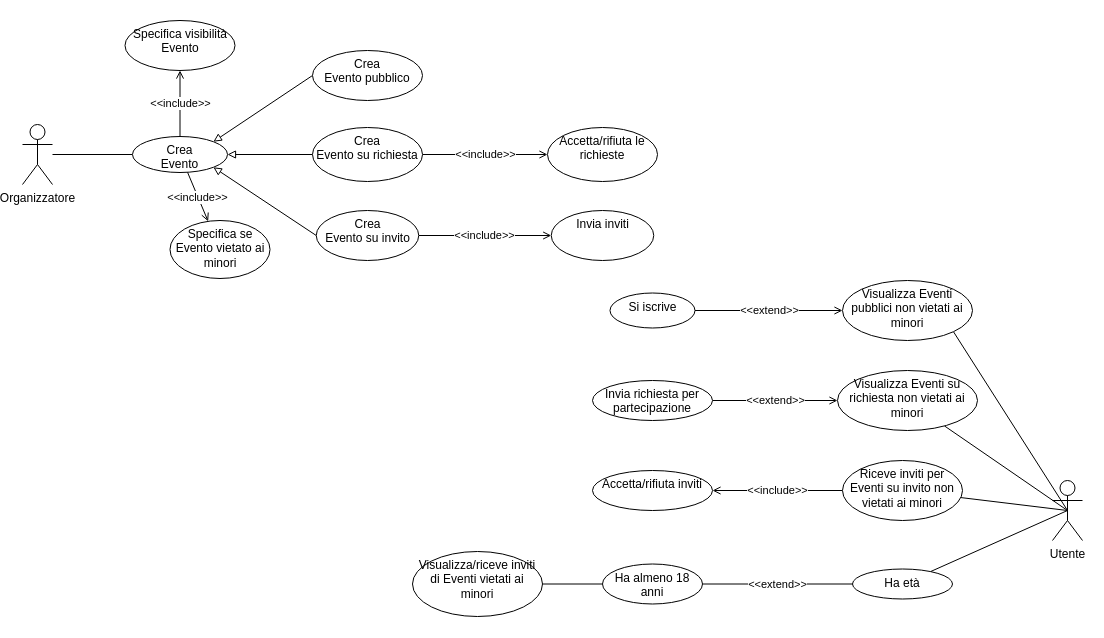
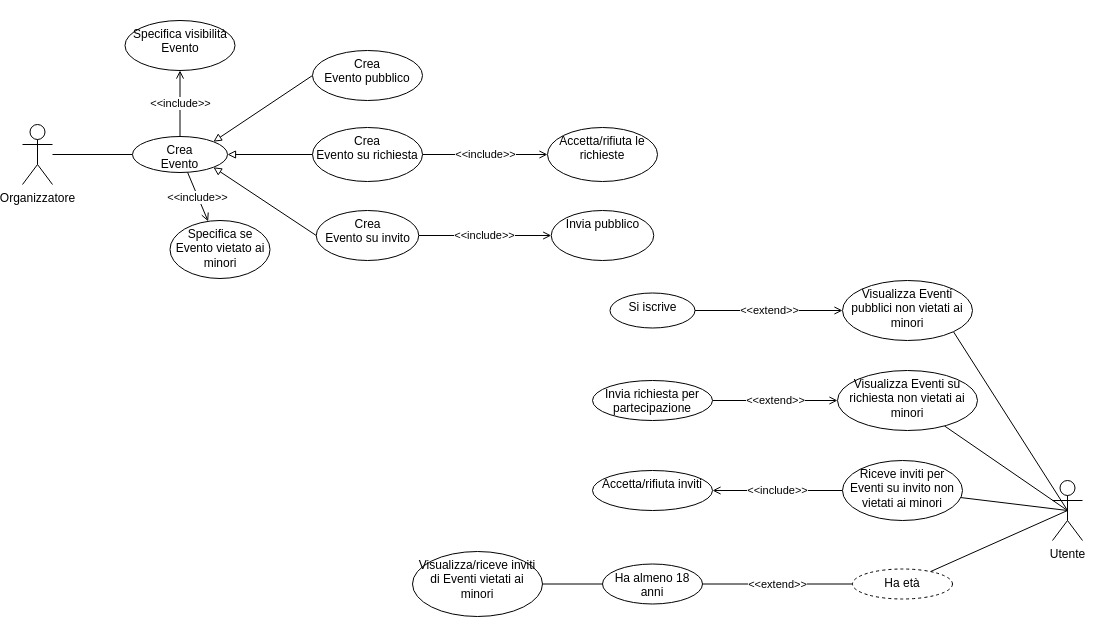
- <mxCell id="19" value="Invia inviti" style="ellipse;whiteSpace=wrap;html=1;verticalAlign=top;" vertex="1" parent="1"><mxGeometry x="548.75" y="210" width="102.5" height="50" as="geometry" /></mxCell>
+ <mxCell id="19" value="Invia pubblico" style="ellipse;whiteSpace=wrap;html=1;verticalAlign=top;" vertex="1" parent="1"><mxGeometry x="548.75" y="210" width="102.5" height="50" as="geometry" /></mxCell>
- <mxCell id="33" value="Ha età" style="ellipse;whiteSpace=wrap;html=1;verticalAlign=top;" vertex="1" parent="1"><mxGeometry x="850" y="568.5" width="100" height="30" as="geometry" /></mxCell>
+ <mxCell id="33" value="Ha età" style="ellipse;whiteSpace=wrap;html=1;verticalAlign=top;dashed=1;" vertex="1" parent="1"><mxGeometry x="850" y="568.5" width="100" height="30" as="geometry" /></mxCell>
